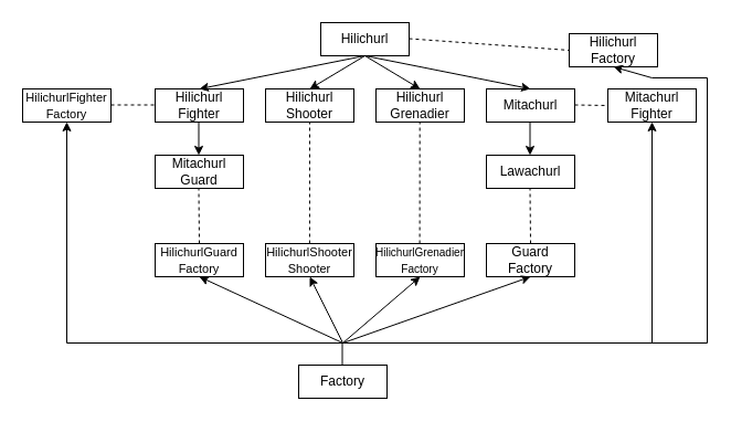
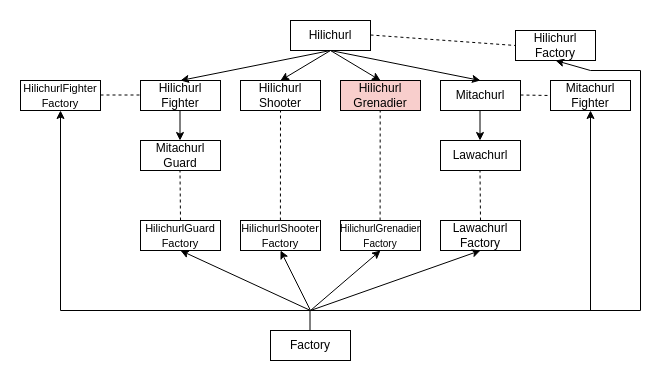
- <mxCell id="5" value="Hilichurl&lt;br&gt;Grenadier" style="rounded=0;whiteSpace=wrap;html=1;" vertex="1" parent="1"><mxGeometry x="340" y="80" width="80" height="30" as="geometry" /></mxCell>
+ <mxCell id="5" value="Hilichurl&lt;br&gt;Grenadier" style="rounded=0;whiteSpace=wrap;html=1;fillColor=#f8cecc;" vertex="1" parent="1"><mxGeometry x="340" y="80" width="80" height="30" as="geometry" /></mxCell>
- <mxCell id="17" value="&lt;font style=&quot;font-size: 11px;&quot;&gt;HilichurlShooter&lt;br&gt;Shooter&lt;/font&gt;" style="rounded=0;whiteSpace=wrap;html=1;" vertex="1" parent="1"><mxGeometry x="240" y="220" width="80" height="30" as="geometry" /></mxCell>
+ <mxCell id="17" value="&lt;font style=&quot;font-size: 11px;&quot;&gt;HilichurlShooter&lt;br&gt;Factory&lt;/font&gt;" style="rounded=0;whiteSpace=wrap;html=1;" vertex="1" parent="1"><mxGeometry x="240" y="220" width="80" height="30" as="geometry" /></mxCell>
- <mxCell id="19" value="Guard&lt;br style=&quot;border-color: var(--border-color);&quot;&gt;Factory" style="rounded=0;whiteSpace=wrap;html=1;" vertex="1" parent="1"><mxGeometry x="440" y="220" width="80" height="30" as="geometry" /></mxCell>
+ <mxCell id="19" value="Lawachurl&lt;br style=&quot;border-color: var(--border-color);&quot;&gt;Factory" style="rounded=0;whiteSpace=wrap;html=1;" vertex="1" parent="1"><mxGeometry x="440" y="220" width="80" height="30" as="geometry" /></mxCell>
